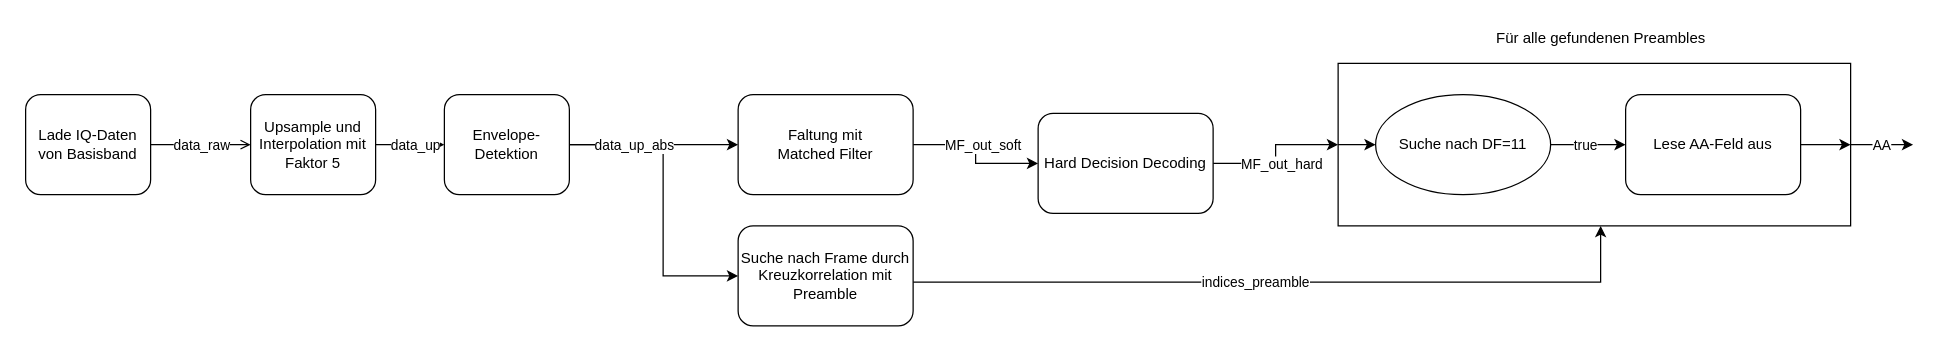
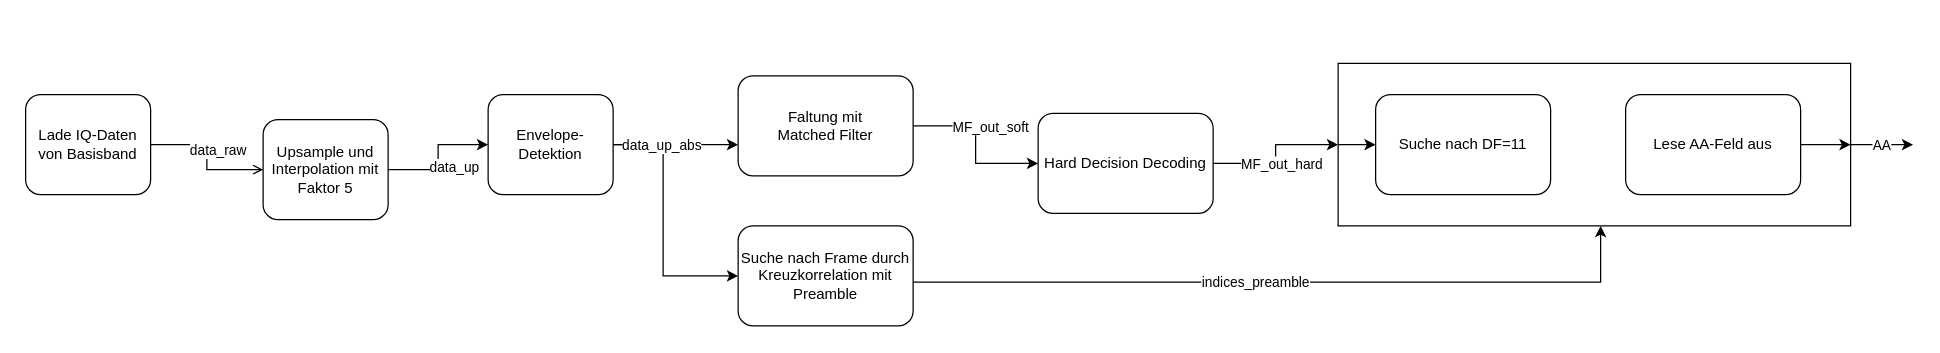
- <mxCell id="29" value="Für alle gefundenen Preambles" style="text;html=1;align=center;verticalAlign=middle;resizable=0;points=[];autosize=1;" parent="1" vertex="1"><mxGeometry x="1190" y="20" width="180" height="20" as="geometry" /></mxCell>
- <mxCell id="11" value="Upsample und Interpolation mit Faktor 5" style="rounded=1;whiteSpace=wrap;html=1;" parent="1" vertex="1"><mxGeometry x="200" y="75" width="100" height="80" as="geometry" /></mxCell>
+ <mxCell id="11" value="Upsample und Interpolation mit Faktor 5" style="rounded=1;whiteSpace=wrap;html=1;" parent="1" vertex="1"><mxGeometry x="210" y="95" width="100" height="80" as="geometry" /></mxCell>
- <mxCell id="14" value="Envelope-Detektion" style="rounded=1;whiteSpace=wrap;html=1;" parent="1" vertex="1"><mxGeometry x="355" y="75" width="100" height="80" as="geometry" /></mxCell>
+ <mxCell id="14" value="Envelope-Detektion" style="rounded=1;whiteSpace=wrap;html=1;" parent="1" vertex="1"><mxGeometry x="390" y="75" width="100" height="80" as="geometry" /></mxCell>
- <mxCell id="17" value="Faltung mit&lt;br&gt;Matched Filter" style="rounded=1;whiteSpace=wrap;html=1;" parent="1" vertex="1"><mxGeometry x="590" y="75" width="140" height="80" as="geometry" /></mxCell>
+ <mxCell id="17" value="Faltung mit&lt;br&gt;Matched Filter" style="rounded=1;whiteSpace=wrap;html=1;" parent="1" vertex="1"><mxGeometry x="590" y="60" width="140" height="80" as="geometry" /></mxCell>
- <mxCell id="26" value="Suche nach DF=11" style="ellipse;whiteSpace=wrap;html=1;" parent="1" vertex="1"><mxGeometry x="1100" y="75" width="140" height="80" as="geometry" /></mxCell>
+ <mxCell id="26" value="Suche nach DF=11" style="rounded=1;whiteSpace=wrap;html=1;" parent="1" vertex="1"><mxGeometry x="1100" y="75" width="140" height="80" as="geometry" /></mxCell>
- <mxCell id="24" style="edgeStyle=orthogonalEdgeStyle;rounded=0;orthogonalLoop=1;jettySize=auto;html=1;entryX=0;entryY=0.5;entryDx=0;entryDy=0;" parent="1" source="26" target="28" edge="1"><mxGeometry relative="1" as="geometry" /></mxCell>
- <mxCell id="25" value="true" style="edgeLabel;html=1;align=center;verticalAlign=middle;resizable=0;points=[];" parent="24" vertex="1" connectable="0"><mxGeometry x="-0.189" relative="1" as="geometry"><mxPoint x="3" as="offset" /></mxGeometry></mxCell>
